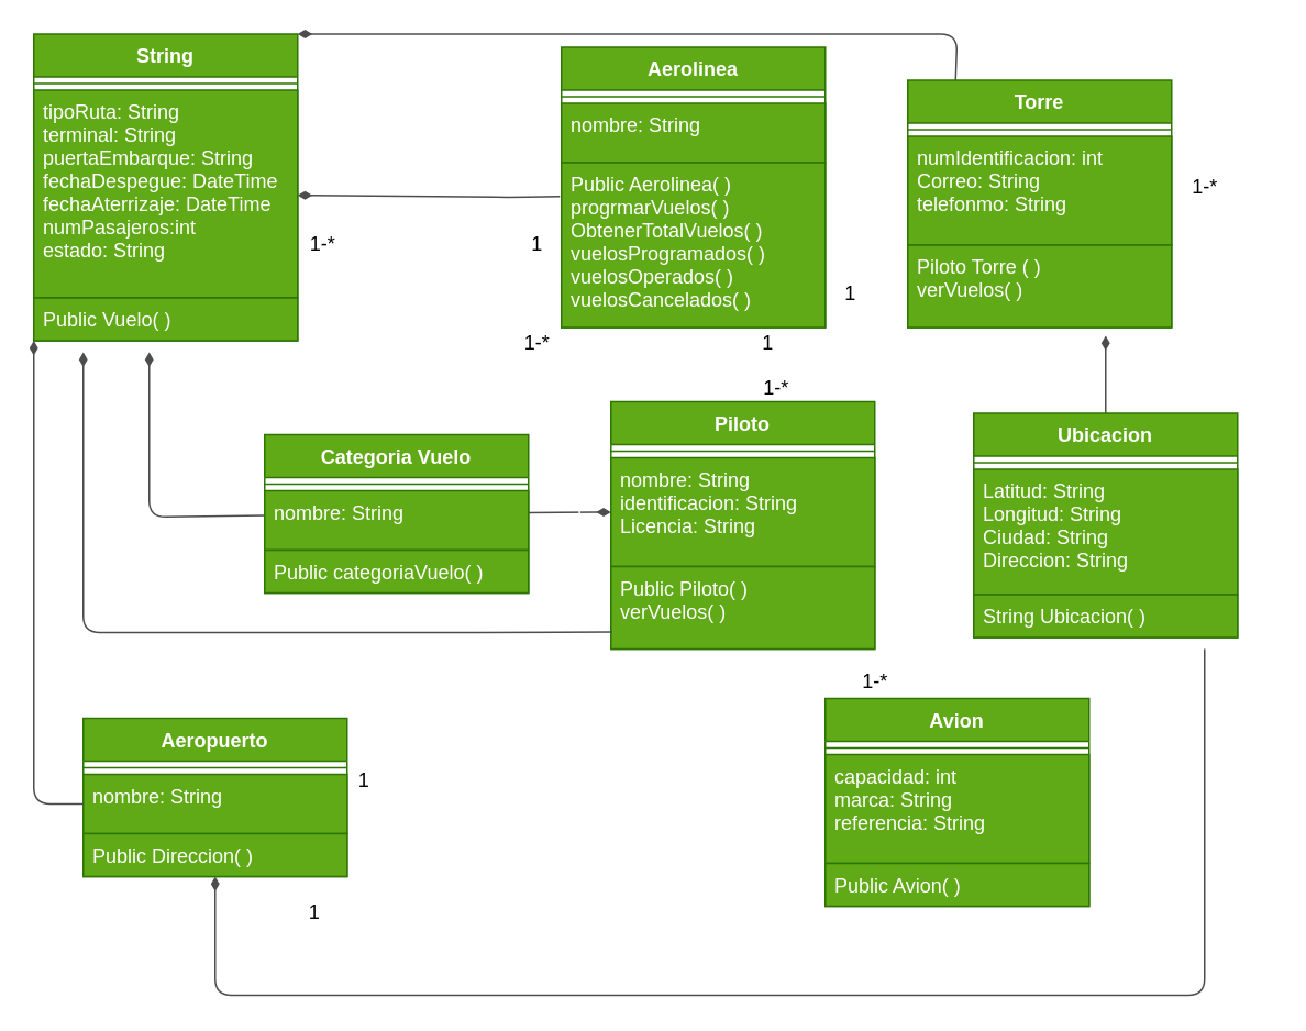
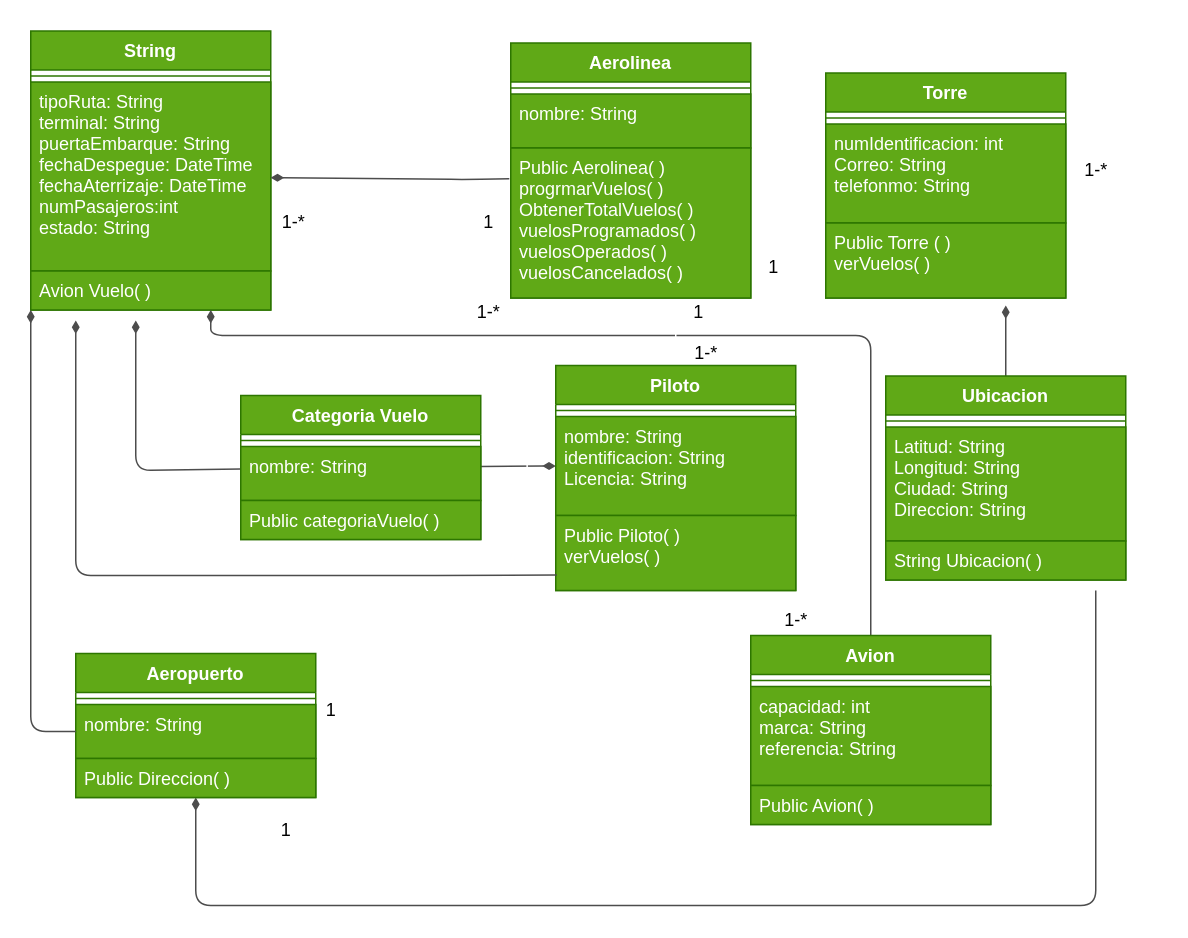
- <mxCell id="12" style="edgeStyle=none;html=1;entryX=1;entryY=0;entryDx=0;entryDy=0;strokeColor=#4D4D4D;startArrow=none;startFill=0;endArrow=diamondThin;endFill=1;exitX=0.181;exitY=0.009;exitDx=0;exitDy=0;exitPerimeter=0;" edge="1" parent="1" source="14" target="2"><mxGeometry relative="1" as="geometry"><Array as="points"><mxPoint x="580" y="20" /></Array></mxGeometry></mxCell>
- <mxCell id="17" value="Piloto Torre ( )&#10;verVuelos( )&#10;" style="text;strokeColor=#2D7600;fillColor=#60a917;align=left;verticalAlign=top;spacingLeft=4;spacingRight=4;overflow=hidden;rotatable=0;points=[[0,0.5],[1,0.5]];portConstraint=eastwest;fontColor=#ffffff;" vertex="1" parent="14"><mxGeometry y="100" width="160" height="50" as="geometry" /></mxCell>
+ <mxCell id="17" value="Public Torre ( )&#10;verVuelos( )&#10;" style="text;strokeColor=#2D7600;fillColor=#60a917;align=left;verticalAlign=top;spacingLeft=4;spacingRight=4;overflow=hidden;rotatable=0;points=[[0,0.5],[1,0.5]];portConstraint=eastwest;fontColor=#ffffff;" vertex="1" parent="14"><mxGeometry y="100" width="160" height="50" as="geometry" /></mxCell>
- <mxCell id="5" value="Public Vuelo( )" style="text;strokeColor=#2D7600;fillColor=#60a917;align=left;verticalAlign=top;spacingLeft=4;spacingRight=4;overflow=hidden;rotatable=0;points=[[0,0.5],[1,0.5]];portConstraint=eastwest;fontColor=#ffffff;" vertex="1" parent="2"><mxGeometry y="160" width="160" height="26" as="geometry" /></mxCell>
+ <mxCell id="5" value="Avion Vuelo( )" style="text;strokeColor=#2D7600;fillColor=#60a917;align=left;verticalAlign=top;spacingLeft=4;spacingRight=4;overflow=hidden;rotatable=0;points=[[0,0.5],[1,0.5]];portConstraint=eastwest;fontColor=#ffffff;" vertex="1" parent="2"><mxGeometry y="160" width="160" height="26" as="geometry" /></mxCell>
+ <mxCell id="24" style="edgeStyle=none;html=1;entryX=0.75;entryY=1;entryDx=0;entryDy=0;strokeColor=#4D4D4D;startArrow=none;startFill=0;endArrow=diamondThin;endFill=1;" edge="1" parent="1" source="25" target="2"><mxGeometry relative="1" as="geometry"><Array as="points"><mxPoint x="580" y="223" /><mxPoint x="140" y="223" /></Array></mxGeometry></mxCell>
